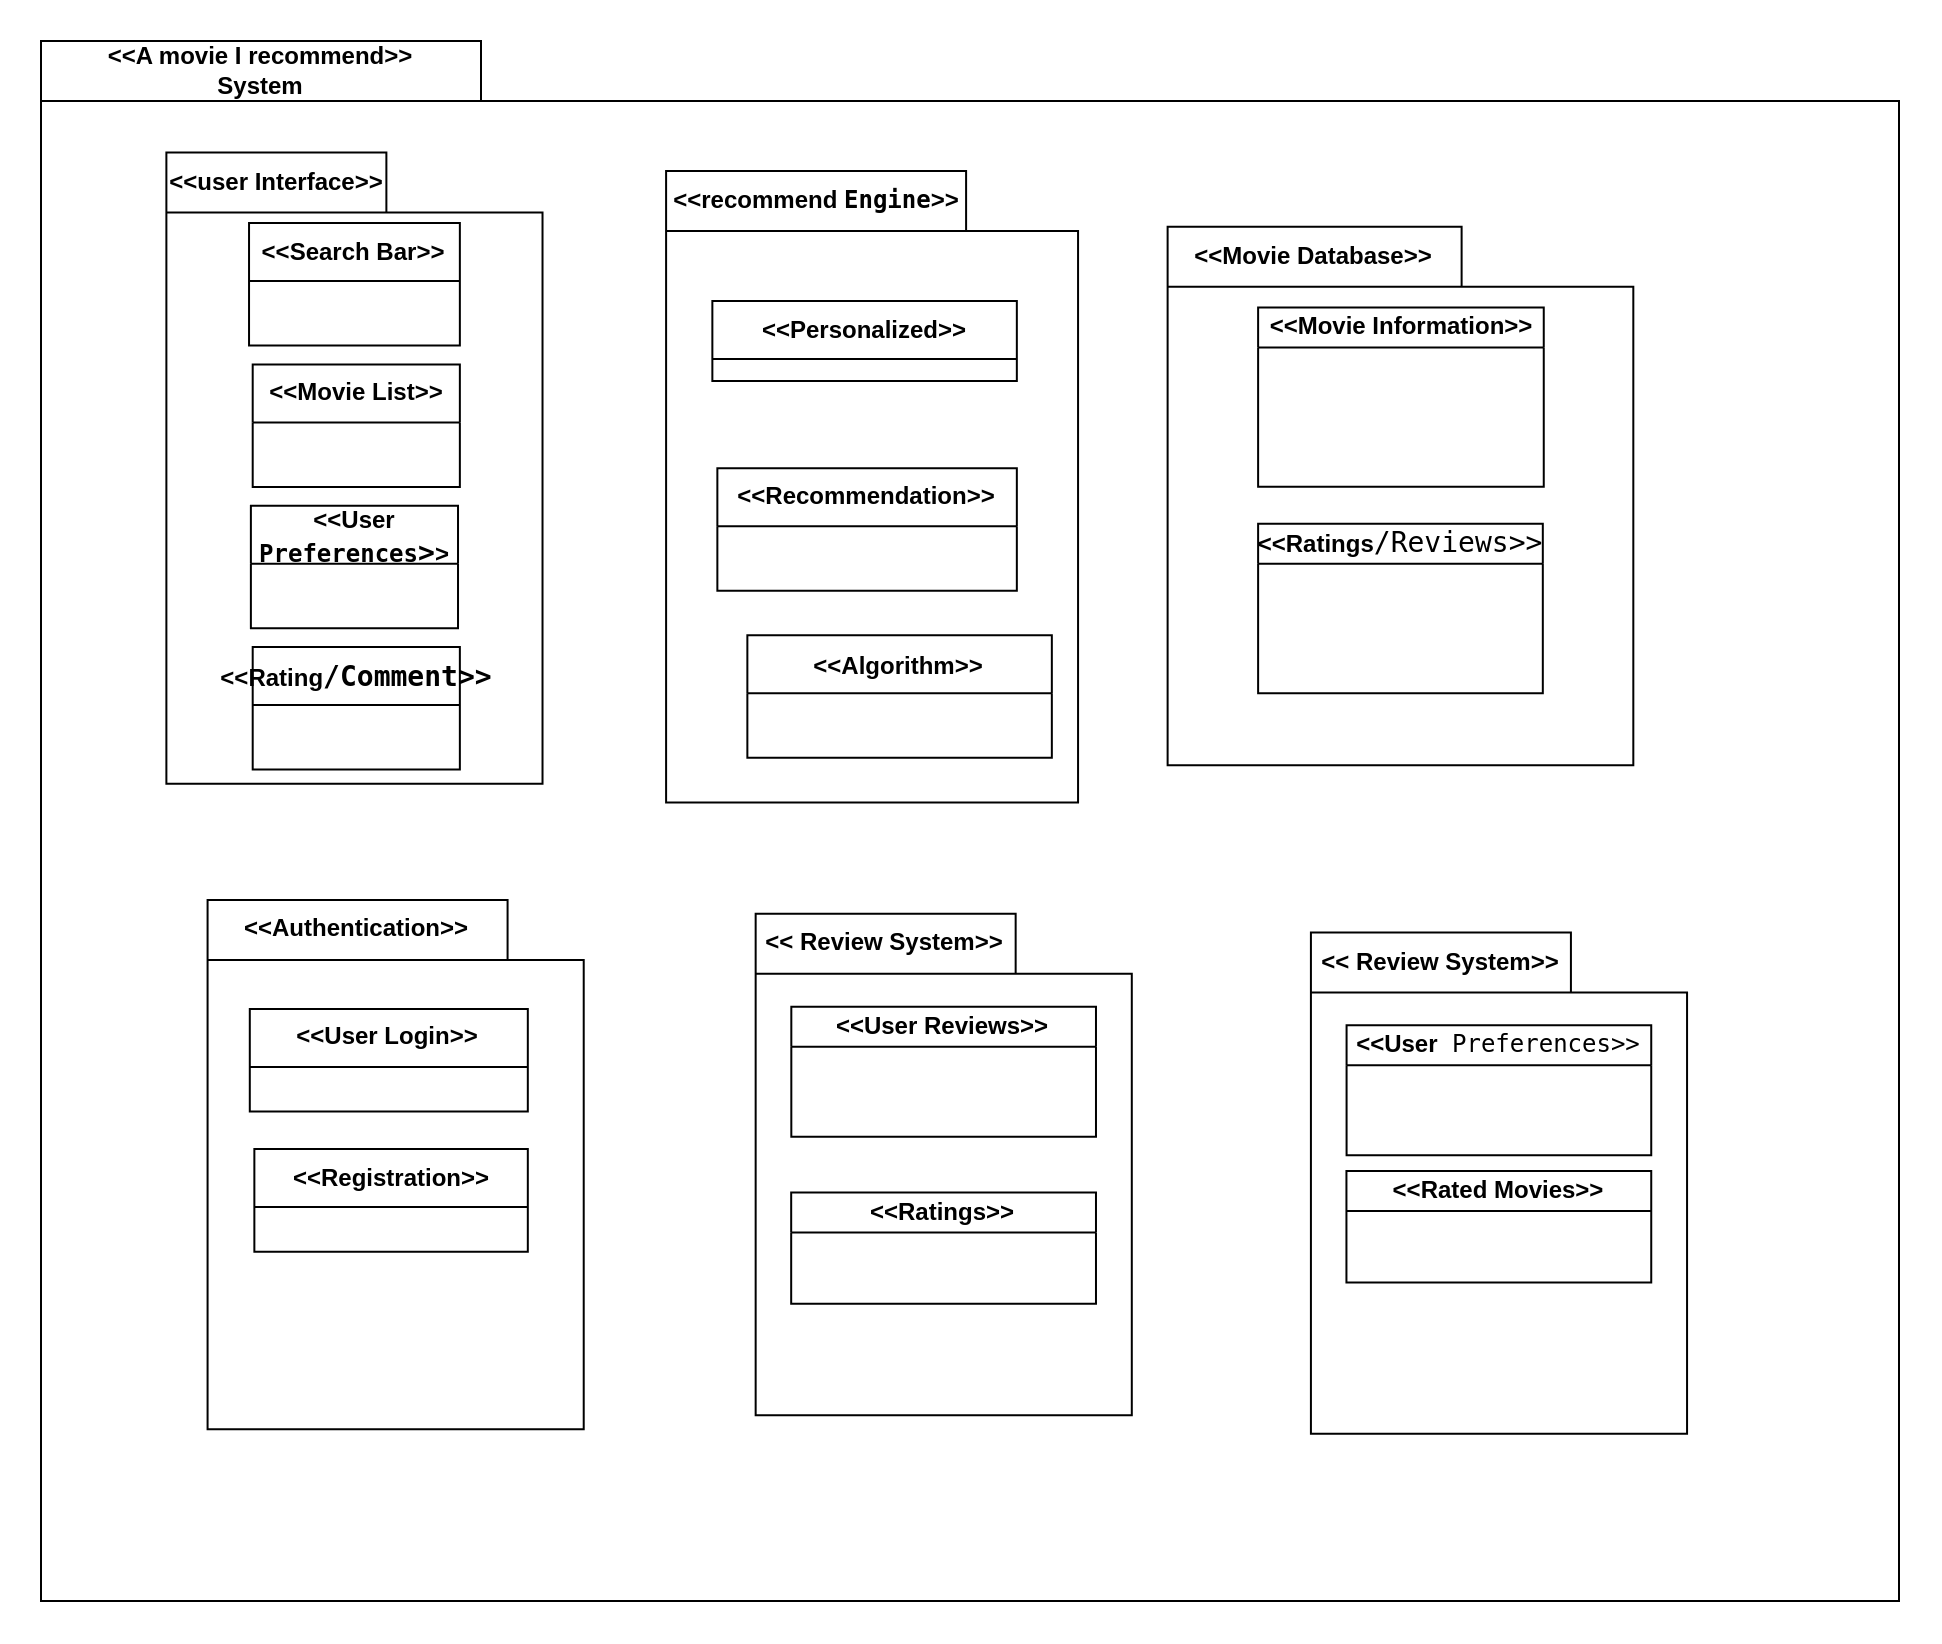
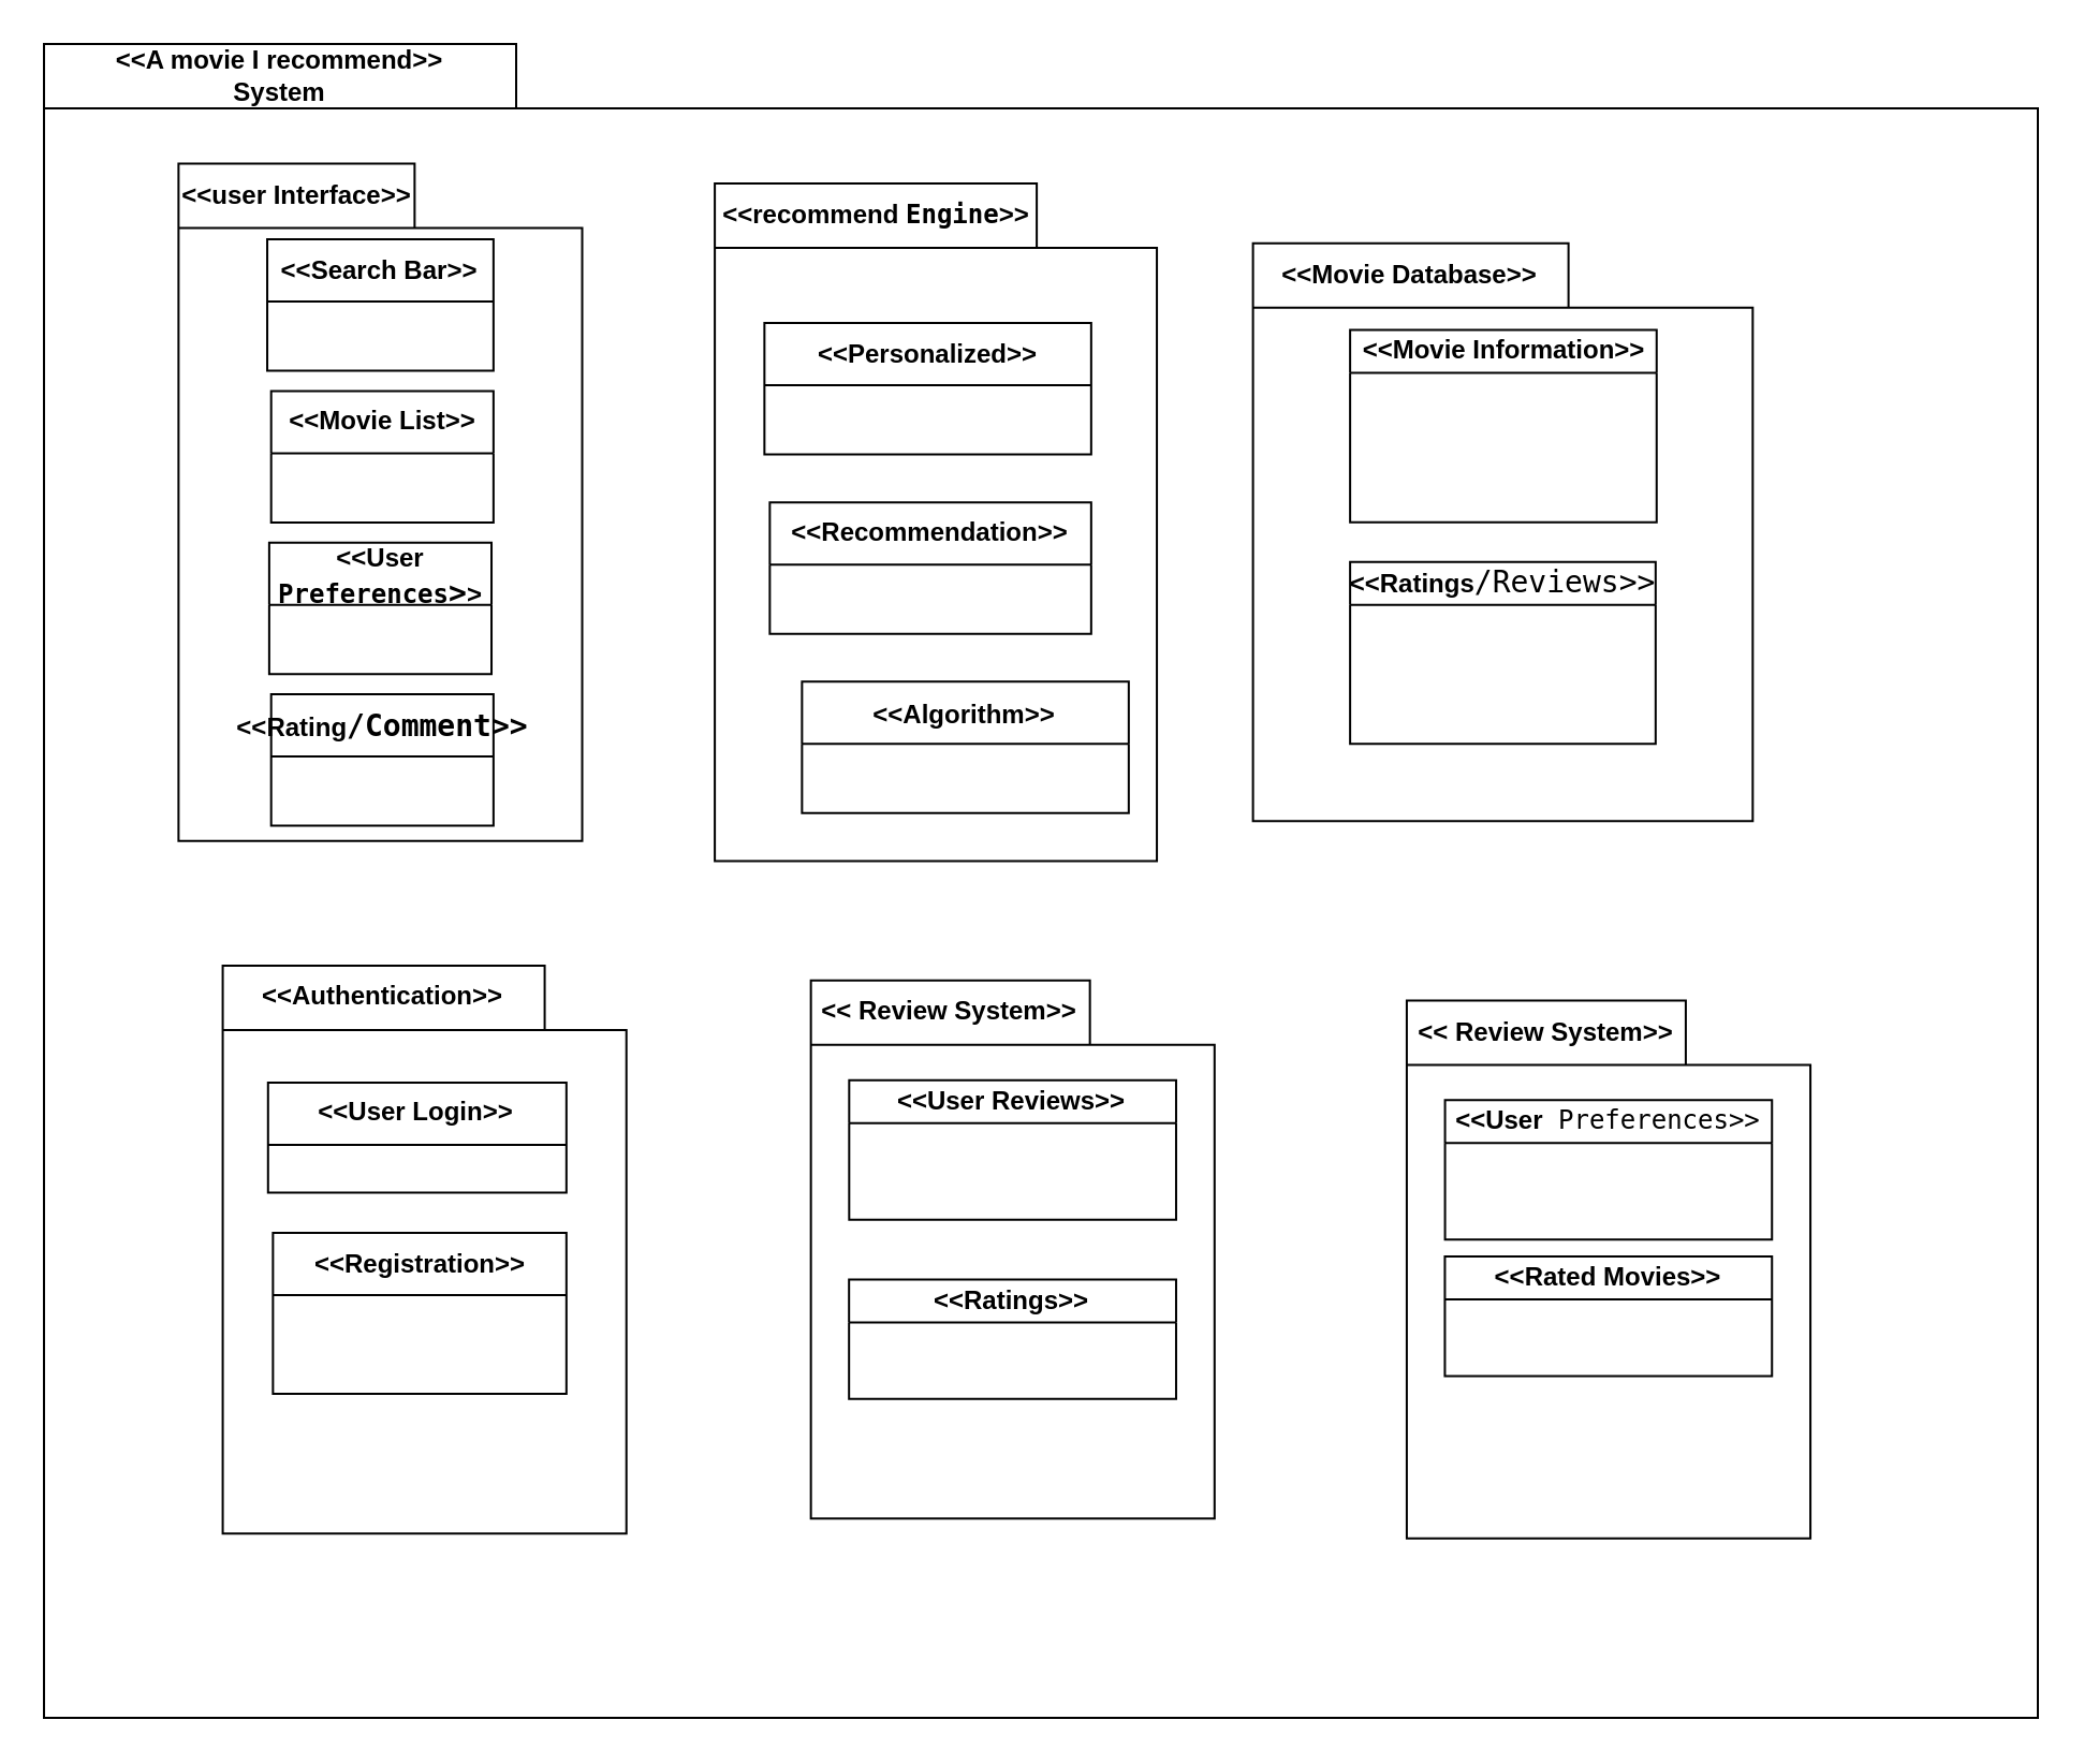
- <mxCell id="12" value="&lt;div style=&quot;text-align: left;&quot;&gt;&lt;span style=&quot;background-color: initial;&quot;&gt;&amp;lt;&amp;lt;&lt;/span&gt;&lt;span style=&quot;background-color: initial;&quot;&gt;Personalized&lt;/span&gt;&lt;span style=&quot;background-color: initial;&quot;&gt;&amp;gt;&amp;gt;&lt;/span&gt;&lt;/div&gt;" style="swimlane;fontStyle=1;align=center;verticalAlign=middle;childLayout=stackLayout;horizontal=1;startSize=29;horizontalStack=0;resizeParent=1;resizeParentMax=0;resizeLast=0;collapsible=0;marginBottom=0;html=1;whiteSpace=wrap;" vertex="1" parent="10"><mxGeometry x="23.124" y="65.0" width="152.247" height="40" as="geometry" /></mxCell>
+ <mxCell id="12" value="&lt;div style=&quot;text-align: left;&quot;&gt;&lt;span style=&quot;background-color: initial;&quot;&gt;&amp;lt;&amp;lt;&lt;/span&gt;&lt;span style=&quot;background-color: initial;&quot;&gt;Personalized&lt;/span&gt;&lt;span style=&quot;background-color: initial;&quot;&gt;&amp;gt;&amp;gt;&lt;/span&gt;&lt;/div&gt;" style="swimlane;fontStyle=1;align=center;verticalAlign=middle;childLayout=stackLayout;horizontal=1;startSize=29;horizontalStack=0;resizeParent=1;resizeParentMax=0;resizeLast=0;collapsible=0;marginBottom=0;html=1;whiteSpace=wrap;" vertex="1" parent="10"><mxGeometry x="23.124" y="65.0" width="152.247" height="61.258" as="geometry" /></mxCell>
- <mxCell id="30" value="&lt;div style=&quot;text-align: left;&quot;&gt;&lt;/div&gt;&amp;lt;&amp;lt;Registration&amp;gt;&amp;gt;" style="swimlane;fontStyle=1;align=center;verticalAlign=middle;childLayout=stackLayout;horizontal=1;startSize=29;horizontalStack=0;resizeParent=1;resizeParentMax=0;resizeLast=0;collapsible=0;marginBottom=0;html=1;whiteSpace=wrap;" vertex="1" parent="27"><mxGeometry x="23.394" y="124.538" width="136.726" height="51.348" as="geometry" /></mxCell>
+ <mxCell id="30" value="&lt;div style=&quot;text-align: left;&quot;&gt;&lt;/div&gt;&amp;lt;&amp;lt;Registration&amp;gt;&amp;gt;" style="swimlane;fontStyle=1;align=center;verticalAlign=middle;childLayout=stackLayout;horizontal=1;startSize=29;horizontalStack=0;resizeParent=1;resizeParentMax=0;resizeLast=0;collapsible=0;marginBottom=0;html=1;whiteSpace=wrap;" vertex="1" parent="27"><mxGeometry x="23.394" y="124.538" width="136.726" height="75" as="geometry" /></mxCell>
